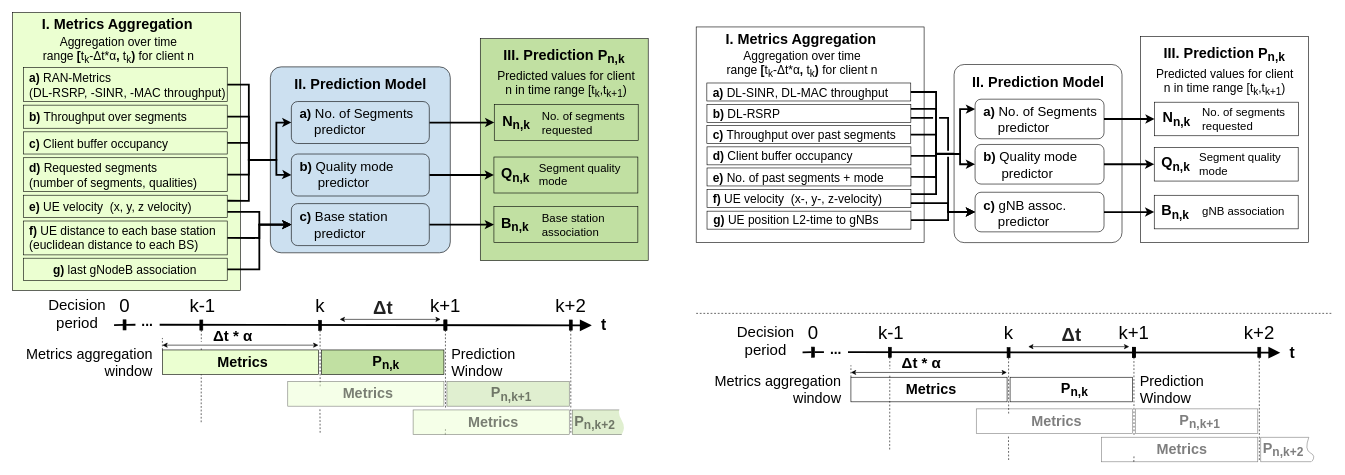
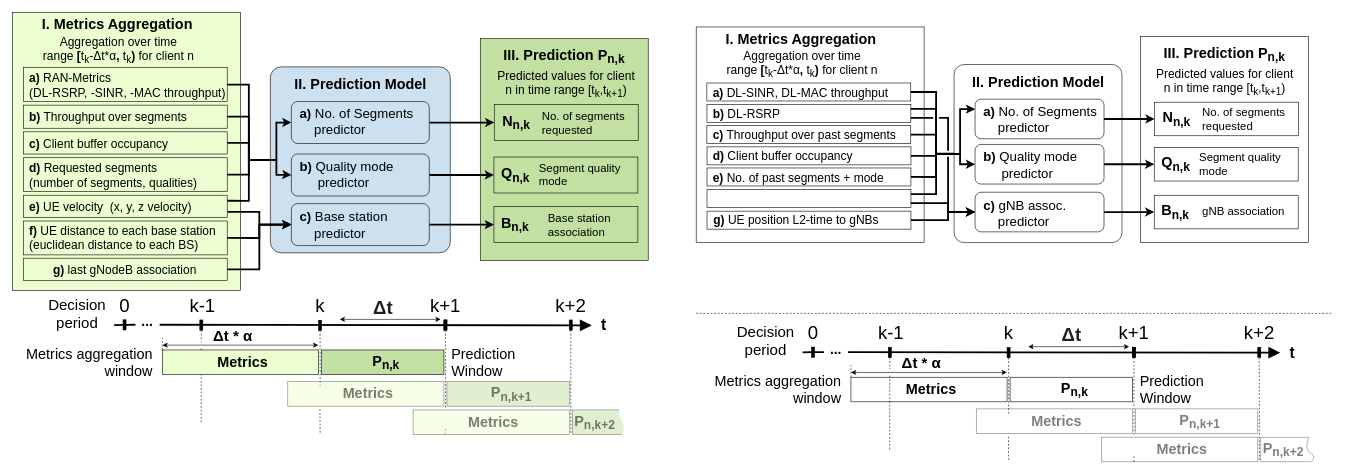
- <mxCell id="142" value="&lt;font style=&quot;font-size: 20px&quot;&gt;&lt;span style=&quot;font-size: 20px ; font-family: &amp;#34;helvetica&amp;#34; ; font-style: normal ; letter-spacing: normal ; text-indent: 0px ; text-transform: none ; word-spacing: 0px ; display: inline ; float: none&quot;&gt;&lt;b style=&quot;font-size: 20px&quot;&gt;f)&lt;/b&gt;&lt;/span&gt;&lt;span style=&quot;font-size: 20px ; font-family: &amp;#34;helvetica&amp;#34; ; font-style: normal ; font-weight: 400 ; letter-spacing: normal ; text-indent: 0px ; text-transform: none ; word-spacing: 0px ; display: inline ; float: none&quot;&gt; UE velocity&amp;nbsp; (x-, y-, z-velocity)&lt;br style=&quot;font-size: 20px&quot;&gt;&lt;/span&gt;&lt;/font&gt;" style="text;whiteSpace=wrap;html=1;fontSize=20;labelBackgroundColor=none;verticalAlign=middle;align=left;" parent="1" vertex="1"><mxGeometry x="1185.83" y="320.32" width="304.17" height="20.5" as="geometry" /></mxCell>
- <mxCell id="19" value="&lt;font style=&quot;font-size: 19px;&quot;&gt;&lt;span style=&quot;font-size: 19px; font-family: helvetica; font-style: normal; font-weight: 400; letter-spacing: normal; text-align: left; text-indent: 0px; text-transform: none; word-spacing: 0px; display: inline; float: none;&quot;&gt;Base station association&lt;/span&gt;&lt;/font&gt;" style="text;whiteSpace=wrap;html=1;fontSize=19;labelBackgroundColor=none;verticalAlign=middle;" parent="1" vertex="1"><mxGeometry x="901.37" y="350" width="142.5" height="49" as="geometry" /></mxCell>
+ <mxCell id="19" value="&lt;font style=&quot;font-size: 19px;&quot;&gt;&lt;span style=&quot;font-size: 19px; font-family: helvetica; font-style: normal; font-weight: 400; letter-spacing: normal; text-align: left; text-indent: 0px; text-transform: none; word-spacing: 0px; display: inline; float: none;&quot;&gt;Base station association&lt;/span&gt;&lt;/font&gt;" style="text;whiteSpace=wrap;html=1;fontSize=19;labelBackgroundColor=none;verticalAlign=middle;" parent="1" vertex="1"><mxGeometry x="911.37" y="350" width="142.5" height="49" as="geometry" /></mxCell>
